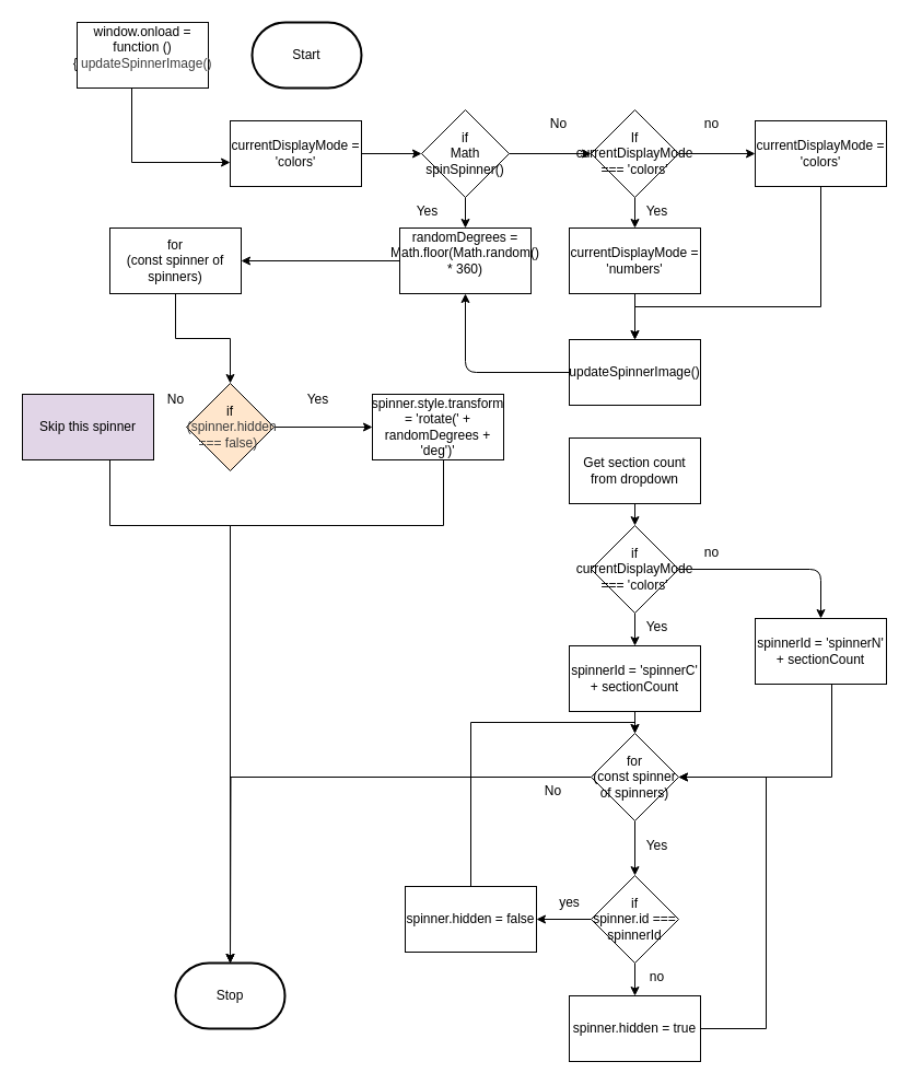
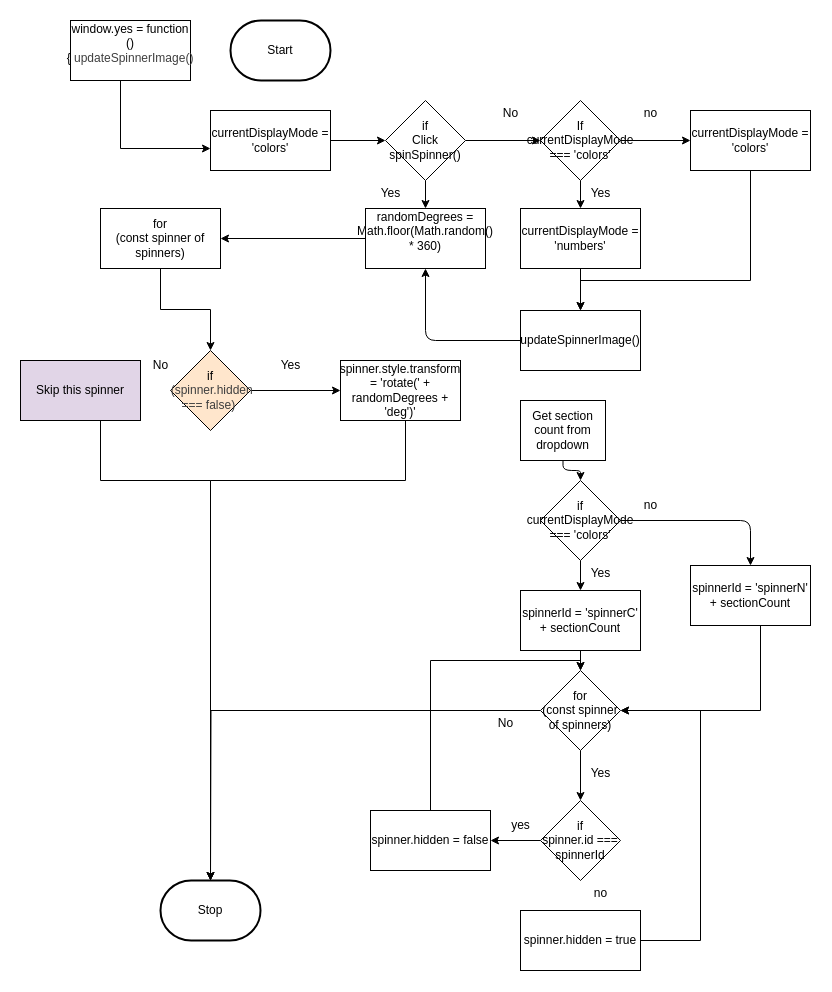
- <mxCell id="44" value="&lt;div&gt;&lt;font color=&quot;#000000&quot;&gt;&lt;span style=&quot;font-size: 12px;&quot;&gt;window.onload = function () {&lt;/span&gt;&lt;/font&gt;&lt;span style=&quot;color: rgb(63, 63, 63); background-color: transparent;&quot;&gt;&amp;nbsp;updateSpinnerImage()&lt;/span&gt;&lt;/div&gt;&lt;div&gt;&lt;br&gt;&lt;/div&gt;" style="whiteSpace=wrap;html=1;" vertex="1" parent="1"><mxGeometry x="70" y="20" width="120" height="60" as="geometry" /></mxCell>
+ <mxCell id="44" value="&lt;div&gt;&lt;font color=&quot;#000000&quot;&gt;&lt;span style=&quot;font-size: 12px;&quot;&gt;window.yes = function () {&lt;/span&gt;&lt;/font&gt;&lt;span style=&quot;color: rgb(63, 63, 63); background-color: transparent;&quot;&gt;&amp;nbsp;updateSpinnerImage()&lt;/span&gt;&lt;/div&gt;&lt;div&gt;&lt;br&gt;&lt;/div&gt;" style="whiteSpace=wrap;html=1;" vertex="1" parent="1"><mxGeometry x="70" y="20" width="120" height="60" as="geometry" /></mxCell>
- <mxCell id="8" value="if&lt;div&gt;Math spinSpinner()&lt;/div&gt;" style="rhombus;whiteSpace=wrap;html=1;" vertex="1" parent="1"><mxGeometry x="385" y="100" width="80" height="80" as="geometry" /></mxCell>
+ <mxCell id="8" value="if&lt;div&gt;Click spinSpinner()&lt;/div&gt;" style="rhombus;whiteSpace=wrap;html=1;" vertex="1" parent="1"><mxGeometry x="385" y="100" width="80" height="80" as="geometry" /></mxCell>
- <mxCell id="33" value="Get section count from dropdown" style="whiteSpace=wrap;html=1;" vertex="1" parent="1"><mxGeometry x="520" y="400" width="120" height="60" as="geometry" /></mxCell>
+ <mxCell id="33" value="Get section count from dropdown" style="whiteSpace=wrap;html=1;" vertex="1" parent="1"><mxGeometry x="520" y="400" width="85" height="60" as="geometry" /></mxCell>
- <mxCell id="47" value="" style="edgeStyle=orthogonalEdgeStyle;html=1;" edge="1" parent="1" source="48" target="53"><mxGeometry relative="1" as="geometry" /></mxCell>
